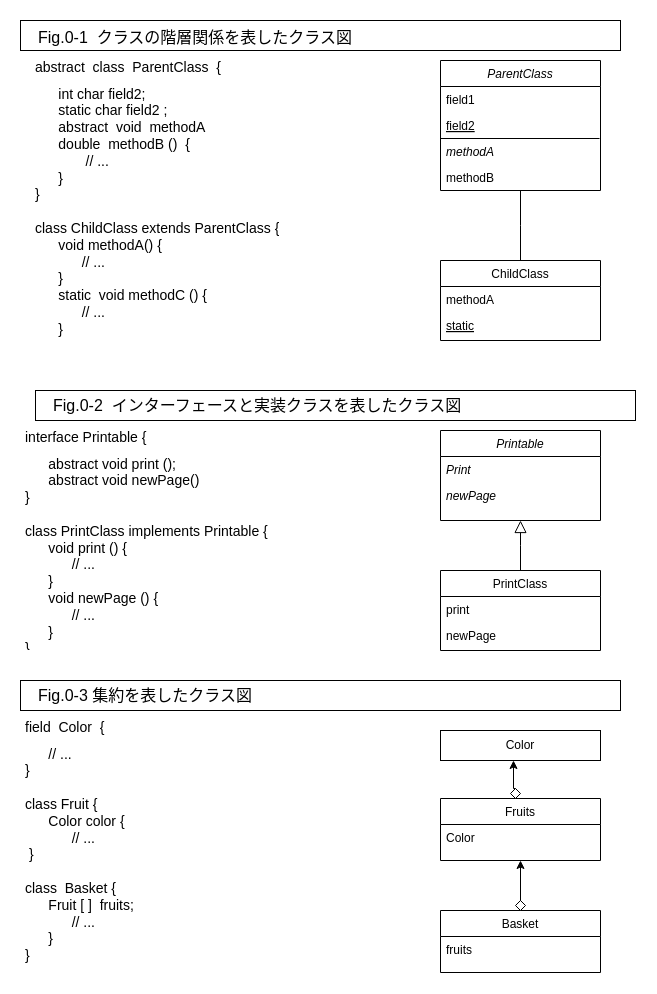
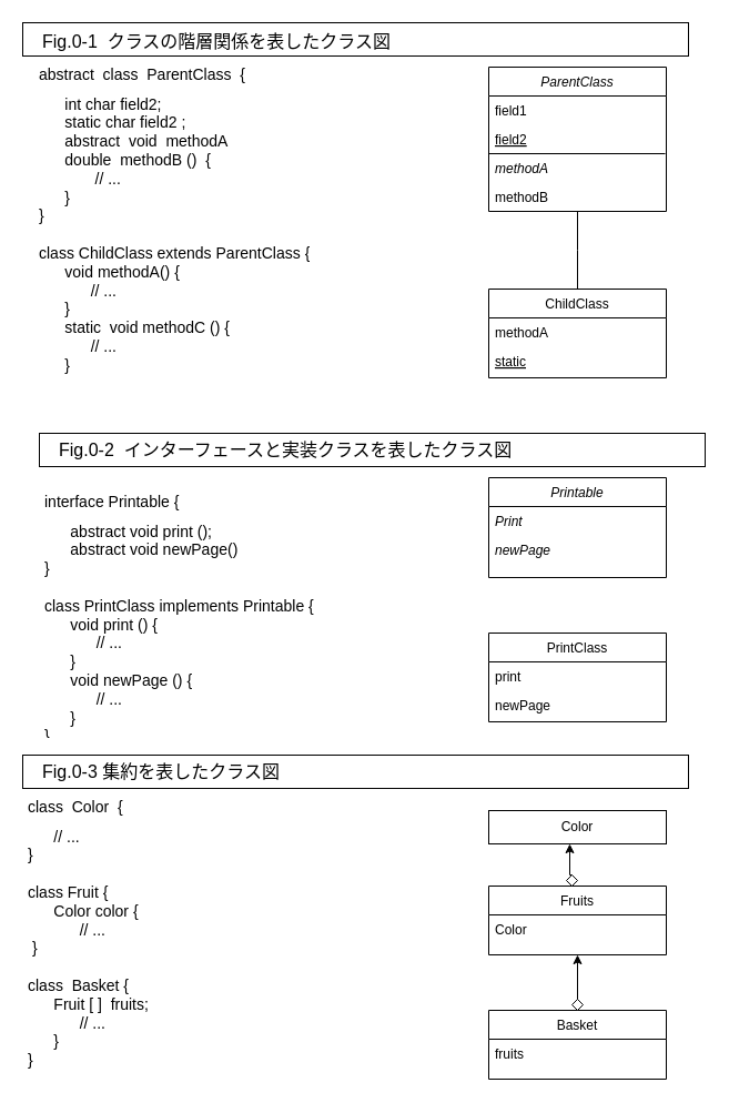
- <mxCell id="14" value="&lt;h1 style=&quot;font-size: 14px&quot;&gt;&lt;span style=&quot;font-weight: normal&quot;&gt;interface Printable {&lt;/span&gt;&lt;br&gt;&lt;/h1&gt;&lt;div style=&quot;font-size: 14px&quot;&gt;&lt;font style=&quot;font-size: 14px&quot;&gt;&amp;nbsp; &amp;nbsp; &amp;nbsp; abstract void print ();&lt;/font&gt;&lt;/div&gt;&lt;div style=&quot;font-size: 14px&quot;&gt;&lt;font style=&quot;font-size: 14px&quot;&gt;&amp;nbsp; &amp;nbsp; &amp;nbsp; abstract void newPage()&lt;/font&gt;&lt;/div&gt;&lt;div style=&quot;font-size: 14px&quot;&gt;&lt;font style=&quot;font-size: 14px&quot;&gt;}&lt;/font&gt;&lt;/div&gt;&lt;div style=&quot;font-size: 14px&quot;&gt;&lt;font style=&quot;font-size: 14px&quot;&gt;&lt;br&gt;&lt;/font&gt;&lt;/div&gt;&lt;div style=&quot;font-size: 14px&quot;&gt;&lt;font style=&quot;font-size: 14px&quot;&gt;class PrintClass implements Printable {&lt;/font&gt;&lt;/div&gt;&lt;div style=&quot;font-size: 14px&quot;&gt;&lt;font style=&quot;font-size: 14px&quot;&gt;&amp;nbsp; &amp;nbsp; &amp;nbsp; void print () {&lt;/font&gt;&lt;/div&gt;&lt;div style=&quot;font-size: 14px&quot;&gt;&lt;font style=&quot;font-size: 14px&quot;&gt;&amp;nbsp; &amp;nbsp; &amp;nbsp; &amp;nbsp; &amp;nbsp; &amp;nbsp; // ...&lt;/font&gt;&lt;/div&gt;&lt;div style=&quot;font-size: 14px&quot;&gt;&lt;font style=&quot;font-size: 14px&quot;&gt;&amp;nbsp; &amp;nbsp; &amp;nbsp; }&lt;/font&gt;&lt;/div&gt;&lt;div style=&quot;font-size: 14px&quot;&gt;&lt;font style=&quot;font-size: 14px&quot;&gt;&amp;nbsp; &amp;nbsp; &amp;nbsp; void newPage () {&lt;/font&gt;&lt;/div&gt;&lt;div style=&quot;font-size: 14px&quot;&gt;&lt;font style=&quot;font-size: 14px&quot;&gt;&amp;nbsp; &amp;nbsp; &amp;nbsp; &amp;nbsp; &amp;nbsp; &amp;nbsp; // ...&lt;/font&gt;&lt;/div&gt;&lt;div style=&quot;font-size: 14px&quot;&gt;&lt;font style=&quot;font-size: 14px&quot;&gt;&amp;nbsp; &amp;nbsp; &amp;nbsp; }&lt;/font&gt;&lt;/div&gt;&lt;div style=&quot;font-size: 14px&quot;&gt;&lt;font style=&quot;font-size: 14px&quot;&gt;}&lt;/font&gt;&lt;/div&gt;&lt;div&gt;&lt;br&gt;&lt;/div&gt;" style="text;html=1;strokeColor=none;fillColor=none;spacing=5;spacingTop=-20;whiteSpace=wrap;overflow=hidden;rounded=0;" parent="1" vertex="1"><mxGeometry x="20" y="430" width="390" height="220" as="geometry" /></mxCell>
+ <mxCell id="14" value="&lt;h1 style=&quot;font-size: 14px&quot;&gt;&lt;span style=&quot;font-weight: normal&quot;&gt;interface Printable {&lt;/span&gt;&lt;br&gt;&lt;/h1&gt;&lt;div style=&quot;font-size: 14px&quot;&gt;&lt;font style=&quot;font-size: 14px&quot;&gt;&amp;nbsp; &amp;nbsp; &amp;nbsp; abstract void print ();&lt;/font&gt;&lt;/div&gt;&lt;div style=&quot;font-size: 14px&quot;&gt;&lt;font style=&quot;font-size: 14px&quot;&gt;&amp;nbsp; &amp;nbsp; &amp;nbsp; abstract void newPage()&lt;/font&gt;&lt;/div&gt;&lt;div style=&quot;font-size: 14px&quot;&gt;&lt;font style=&quot;font-size: 14px&quot;&gt;}&lt;/font&gt;&lt;/div&gt;&lt;div style=&quot;font-size: 14px&quot;&gt;&lt;font style=&quot;font-size: 14px&quot;&gt;&lt;br&gt;&lt;/font&gt;&lt;/div&gt;&lt;div style=&quot;font-size: 14px&quot;&gt;&lt;font style=&quot;font-size: 14px&quot;&gt;class PrintClass implements Printable {&lt;/font&gt;&lt;/div&gt;&lt;div style=&quot;font-size: 14px&quot;&gt;&lt;font style=&quot;font-size: 14px&quot;&gt;&amp;nbsp; &amp;nbsp; &amp;nbsp; void print () {&lt;/font&gt;&lt;/div&gt;&lt;div style=&quot;font-size: 14px&quot;&gt;&lt;font style=&quot;font-size: 14px&quot;&gt;&amp;nbsp; &amp;nbsp; &amp;nbsp; &amp;nbsp; &amp;nbsp; &amp;nbsp; // ...&lt;/font&gt;&lt;/div&gt;&lt;div style=&quot;font-size: 14px&quot;&gt;&lt;font style=&quot;font-size: 14px&quot;&gt;&amp;nbsp; &amp;nbsp; &amp;nbsp; }&lt;/font&gt;&lt;/div&gt;&lt;div style=&quot;font-size: 14px&quot;&gt;&lt;font style=&quot;font-size: 14px&quot;&gt;&amp;nbsp; &amp;nbsp; &amp;nbsp; void newPage () {&lt;/font&gt;&lt;/div&gt;&lt;div style=&quot;font-size: 14px&quot;&gt;&lt;font style=&quot;font-size: 14px&quot;&gt;&amp;nbsp; &amp;nbsp; &amp;nbsp; &amp;nbsp; &amp;nbsp; &amp;nbsp; // ...&lt;/font&gt;&lt;/div&gt;&lt;div style=&quot;font-size: 14px&quot;&gt;&lt;font style=&quot;font-size: 14px&quot;&gt;&amp;nbsp; &amp;nbsp; &amp;nbsp; }&lt;/font&gt;&lt;/div&gt;&lt;div style=&quot;font-size: 14px&quot;&gt;&lt;font style=&quot;font-size: 14px&quot;&gt;}&lt;/font&gt;&lt;/div&gt;&lt;div&gt;&lt;br&gt;&lt;/div&gt;" style="text;html=1;strokeColor=none;fillColor=none;spacing=5;spacingTop=-20;whiteSpace=wrap;overflow=hidden;rounded=0;" parent="1" vertex="1"><mxGeometry x="35" y="445" width="390" height="220" as="geometry" /></mxCell>
- <mxCell id="13" value="" style="endArrow=block;endSize=10;endFill=0;shadow=0;strokeWidth=1;rounded=0;edgeStyle=elbowEdgeStyle;elbow=vertical;" parent="1" source="10" target="7" edge="1"><mxGeometry width="160" relative="1" as="geometry"><mxPoint x="170" y="603" as="sourcePoint" /><mxPoint x="170" y="603" as="targetPoint" /></mxGeometry></mxCell>
- <mxCell id="19" value="&lt;h1 style=&quot;font-size: 14px&quot;&gt;&lt;span style=&quot;font-weight: normal&quot;&gt;field&amp;nbsp; Color&amp;nbsp; {&lt;/span&gt;&lt;br&gt;&lt;/h1&gt;&lt;div style=&quot;font-size: 14px&quot;&gt;&lt;font style=&quot;font-size: 14px&quot;&gt;&amp;nbsp; &amp;nbsp; &amp;nbsp; // ...&lt;/font&gt;&lt;/div&gt;&lt;div style=&quot;font-size: 14px&quot;&gt;&lt;font style=&quot;font-size: 14px&quot;&gt;}&lt;/font&gt;&lt;/div&gt;&lt;div style=&quot;font-size: 14px&quot;&gt;&lt;font style=&quot;font-size: 14px&quot;&gt;&lt;br&gt;&lt;/font&gt;&lt;/div&gt;&lt;div style=&quot;font-size: 14px&quot;&gt;&lt;font style=&quot;font-size: 14px&quot;&gt;class Fruit {&lt;/font&gt;&lt;/div&gt;&lt;div style=&quot;font-size: 14px&quot;&gt;&lt;font style=&quot;font-size: 14px&quot;&gt;&amp;nbsp; &amp;nbsp; &amp;nbsp; Color color {&lt;/font&gt;&lt;/div&gt;&lt;div style=&quot;font-size: 14px&quot;&gt;&lt;font style=&quot;font-size: 14px&quot;&gt;&amp;nbsp; &amp;nbsp; &amp;nbsp; &amp;nbsp; &amp;nbsp; &amp;nbsp; // ...&lt;/font&gt;&lt;/div&gt;&lt;div style=&quot;font-size: 14px&quot;&gt;&lt;font style=&quot;font-size: 14px&quot;&gt;&amp;nbsp;}&lt;/font&gt;&lt;/div&gt;&lt;div style=&quot;font-size: 14px&quot;&gt;&lt;font style=&quot;font-size: 14px&quot;&gt;&lt;br&gt;&lt;/font&gt;&lt;/div&gt;&lt;div style=&quot;font-size: 14px&quot;&gt;&lt;font style=&quot;font-size: 14px&quot;&gt;class&amp;nbsp; Basket {&lt;/font&gt;&lt;/div&gt;&lt;div style=&quot;font-size: 14px&quot;&gt;&lt;font style=&quot;font-size: 14px&quot;&gt;&amp;nbsp; &amp;nbsp; &amp;nbsp; Fruit [ ]&amp;nbsp; fruits;&lt;/font&gt;&lt;/div&gt;&lt;div style=&quot;font-size: 14px&quot;&gt;&lt;font style=&quot;font-size: 14px&quot;&gt;&amp;nbsp; &amp;nbsp; &amp;nbsp; &amp;nbsp; &amp;nbsp; &amp;nbsp; // ...&lt;/font&gt;&lt;/div&gt;&lt;div style=&quot;font-size: 14px&quot;&gt;&lt;font style=&quot;font-size: 14px&quot;&gt;&amp;nbsp; &amp;nbsp; &amp;nbsp; }&lt;/font&gt;&lt;/div&gt;&lt;div style=&quot;font-size: 14px&quot;&gt;&lt;font style=&quot;font-size: 14px&quot;&gt;}&lt;/font&gt;&lt;/div&gt;&lt;div&gt;&lt;br&gt;&lt;/div&gt;" style="text;html=1;strokeColor=none;fillColor=none;spacing=5;spacingTop=-20;whiteSpace=wrap;overflow=hidden;rounded=0;" parent="1" vertex="1"><mxGeometry x="20" y="720" width="390" height="250" as="geometry" /></mxCell>
+ <mxCell id="19" value="&lt;h1 style=&quot;font-size: 14px&quot;&gt;&lt;span style=&quot;font-weight: normal&quot;&gt;class&amp;nbsp; Color&amp;nbsp; {&lt;/span&gt;&lt;br&gt;&lt;/h1&gt;&lt;div style=&quot;font-size: 14px&quot;&gt;&lt;font style=&quot;font-size: 14px&quot;&gt;&amp;nbsp; &amp;nbsp; &amp;nbsp; // ...&lt;/font&gt;&lt;/div&gt;&lt;div style=&quot;font-size: 14px&quot;&gt;&lt;font style=&quot;font-size: 14px&quot;&gt;}&lt;/font&gt;&lt;/div&gt;&lt;div style=&quot;font-size: 14px&quot;&gt;&lt;font style=&quot;font-size: 14px&quot;&gt;&lt;br&gt;&lt;/font&gt;&lt;/div&gt;&lt;div style=&quot;font-size: 14px&quot;&gt;&lt;font style=&quot;font-size: 14px&quot;&gt;class Fruit {&lt;/font&gt;&lt;/div&gt;&lt;div style=&quot;font-size: 14px&quot;&gt;&lt;font style=&quot;font-size: 14px&quot;&gt;&amp;nbsp; &amp;nbsp; &amp;nbsp; Color color {&lt;/font&gt;&lt;/div&gt;&lt;div style=&quot;font-size: 14px&quot;&gt;&lt;font style=&quot;font-size: 14px&quot;&gt;&amp;nbsp; &amp;nbsp; &amp;nbsp; &amp;nbsp; &amp;nbsp; &amp;nbsp; // ...&lt;/font&gt;&lt;/div&gt;&lt;div style=&quot;font-size: 14px&quot;&gt;&lt;font style=&quot;font-size: 14px&quot;&gt;&amp;nbsp;}&lt;/font&gt;&lt;/div&gt;&lt;div style=&quot;font-size: 14px&quot;&gt;&lt;font style=&quot;font-size: 14px&quot;&gt;&lt;br&gt;&lt;/font&gt;&lt;/div&gt;&lt;div style=&quot;font-size: 14px&quot;&gt;&lt;font style=&quot;font-size: 14px&quot;&gt;class&amp;nbsp; Basket {&lt;/font&gt;&lt;/div&gt;&lt;div style=&quot;font-size: 14px&quot;&gt;&lt;font style=&quot;font-size: 14px&quot;&gt;&amp;nbsp; &amp;nbsp; &amp;nbsp; Fruit [ ]&amp;nbsp; fruits;&lt;/font&gt;&lt;/div&gt;&lt;div style=&quot;font-size: 14px&quot;&gt;&lt;font style=&quot;font-size: 14px&quot;&gt;&amp;nbsp; &amp;nbsp; &amp;nbsp; &amp;nbsp; &amp;nbsp; &amp;nbsp; // ...&lt;/font&gt;&lt;/div&gt;&lt;div style=&quot;font-size: 14px&quot;&gt;&lt;font style=&quot;font-size: 14px&quot;&gt;&amp;nbsp; &amp;nbsp; &amp;nbsp; }&lt;/font&gt;&lt;/div&gt;&lt;div style=&quot;font-size: 14px&quot;&gt;&lt;font style=&quot;font-size: 14px&quot;&gt;}&lt;/font&gt;&lt;/div&gt;&lt;div&gt;&lt;br&gt;&lt;/div&gt;" style="text;html=1;strokeColor=none;fillColor=none;spacing=5;spacingTop=-20;whiteSpace=wrap;overflow=hidden;rounded=0;" parent="1" vertex="1"><mxGeometry x="20" y="720" width="390" height="250" as="geometry" /></mxCell>
